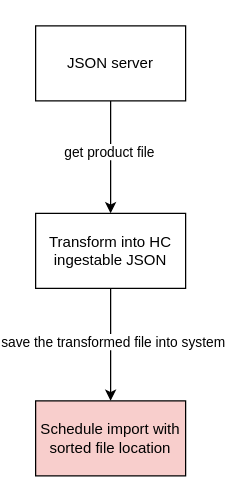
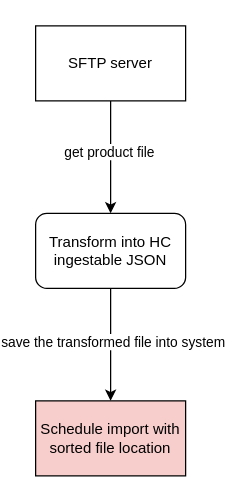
- <mxCell id="4" value="JSON server" style="rounded=0;whiteSpace=wrap;html=1;" vertex="1" parent="1"><mxGeometry x="20" y="20" width="120" height="60" as="geometry" /></mxCell>
+ <mxCell id="4" value="SFTP server" style="rounded=0;whiteSpace=wrap;html=1;" vertex="1" parent="1"><mxGeometry x="20" y="20" width="120" height="60" as="geometry" /></mxCell>
- <mxCell id="7" value="Transform into HC ingestable JSON" style="rounded=0;whiteSpace=wrap;html=1;" vertex="1" parent="1"><mxGeometry x="20" y="170" width="120" height="60" as="geometry" /></mxCell>
+ <mxCell id="7" value="Transform into HC ingestable JSON" style="whiteSpace=wrap;html=1;rounded=1;" vertex="1" parent="1"><mxGeometry x="20" y="170" width="120" height="60" as="geometry" /></mxCell>
